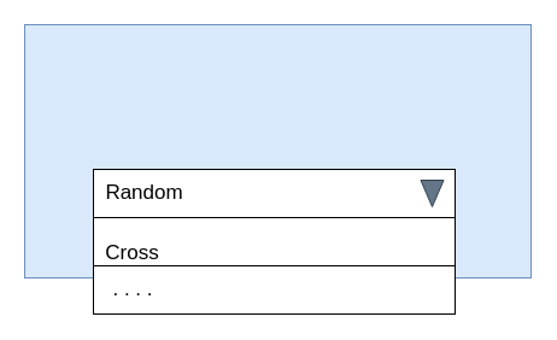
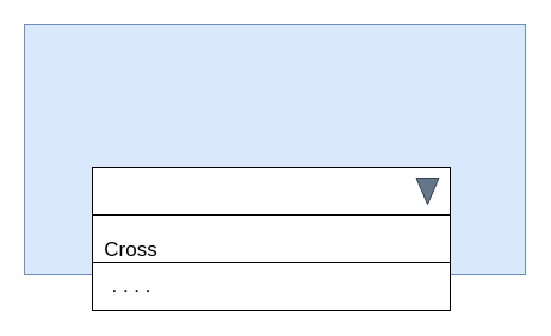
- <mxCell id="7" value="&lt;font style=&quot;font-size: 17px&quot;&gt;Random&lt;/font&gt;" style="text;html=1;strokeColor=none;fillColor=none;align=center;verticalAlign=middle;whiteSpace=wrap;rounded=0;" vertex="1" parent="1"><mxGeometry x="92" y="150" width="55" height="20" as="geometry" /></mxCell>
